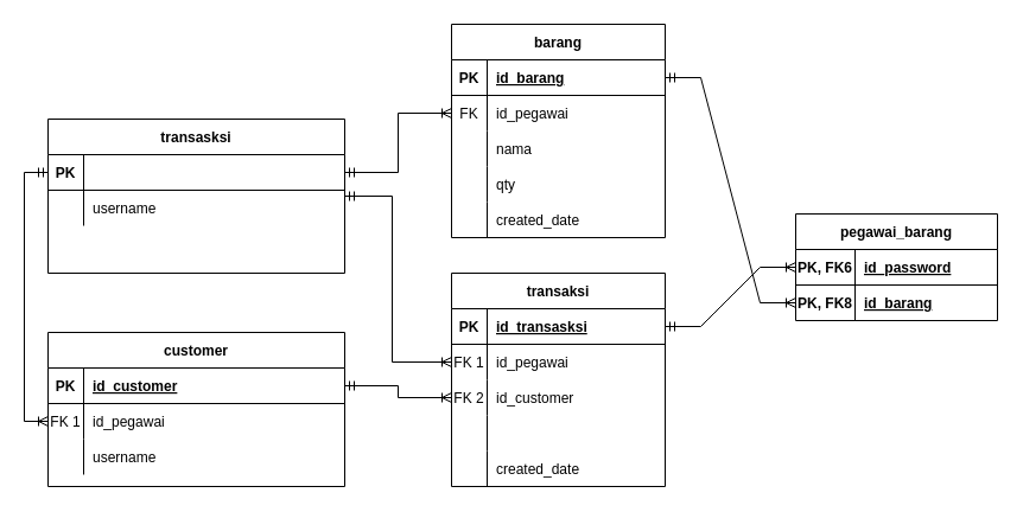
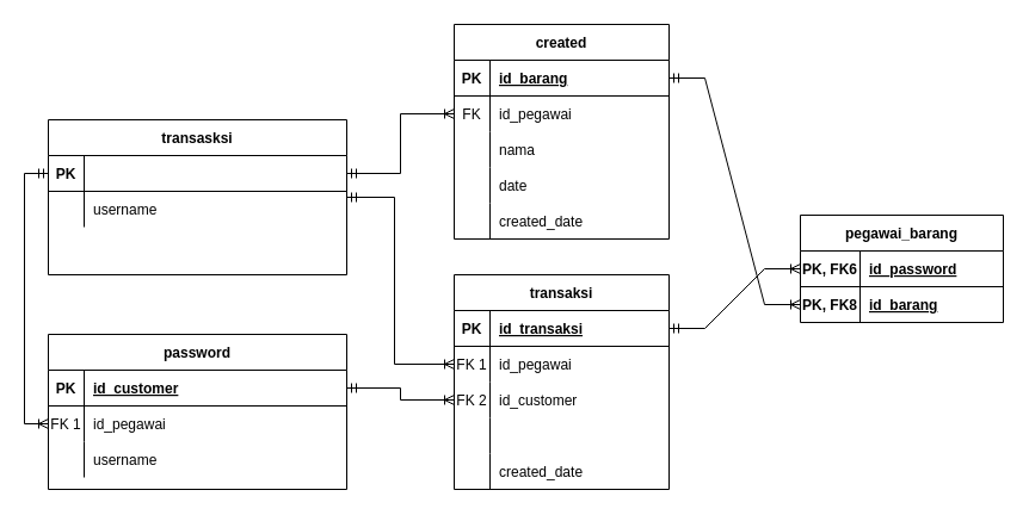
- <mxCell id="2" value="barang" style="shape=table;startSize=30;container=1;collapsible=1;childLayout=tableLayout;fixedRows=1;rowLines=0;fontStyle=1;align=center;resizeLast=1;" parent="1" vertex="1"><mxGeometry x="380" y="20" width="180" height="180" as="geometry" /></mxCell>
+ <mxCell id="2" value="created" style="shape=table;startSize=30;container=1;collapsible=1;childLayout=tableLayout;fixedRows=1;rowLines=0;fontStyle=1;align=center;resizeLast=1;" parent="1" vertex="1"><mxGeometry x="380" y="20" width="180" height="180" as="geometry" /></mxCell>
- <mxCell id="14" value="qty" style="shape=partialRectangle;connectable=0;fillColor=none;top=0;left=0;bottom=0;right=0;align=left;spacingLeft=6;overflow=hidden;" parent="12" vertex="1"><mxGeometry x="30" width="150" height="30" as="geometry"><mxRectangle width="150" height="30" as="alternateBounds" /></mxGeometry></mxCell>
+ <mxCell id="14" value="date" style="shape=partialRectangle;connectable=0;fillColor=none;top=0;left=0;bottom=0;right=0;align=left;spacingLeft=6;overflow=hidden;" parent="12" vertex="1"><mxGeometry x="30" width="150" height="30" as="geometry"><mxRectangle width="150" height="30" as="alternateBounds" /></mxGeometry></mxCell>
- <mxCell id="21" value="id_transasksi" style="shape=partialRectangle;connectable=0;fillColor=none;top=0;left=0;bottom=0;right=0;align=left;spacingLeft=6;fontStyle=5;overflow=hidden;" parent="19" vertex="1"><mxGeometry x="30" width="150" height="30" as="geometry"><mxRectangle width="150" height="30" as="alternateBounds" /></mxGeometry></mxCell>
+ <mxCell id="21" value="id_transaksi" style="shape=partialRectangle;connectable=0;fillColor=none;top=0;left=0;bottom=0;right=0;align=left;spacingLeft=6;fontStyle=5;overflow=hidden;" parent="19" vertex="1"><mxGeometry x="30" width="150" height="30" as="geometry"><mxRectangle width="150" height="30" as="alternateBounds" /></mxGeometry></mxCell>
- <mxCell id="52" value="customer" style="shape=table;startSize=30;container=1;collapsible=1;childLayout=tableLayout;fixedRows=1;rowLines=0;fontStyle=1;align=center;resizeLast=1;" parent="1" vertex="1"><mxGeometry x="40" y="280" width="250" height="130" as="geometry" /></mxCell>
+ <mxCell id="52" value="password" style="shape=table;startSize=30;container=1;collapsible=1;childLayout=tableLayout;fixedRows=1;rowLines=0;fontStyle=1;align=center;resizeLast=1;" parent="1" vertex="1"><mxGeometry x="40" y="280" width="250" height="130" as="geometry" /></mxCell>
